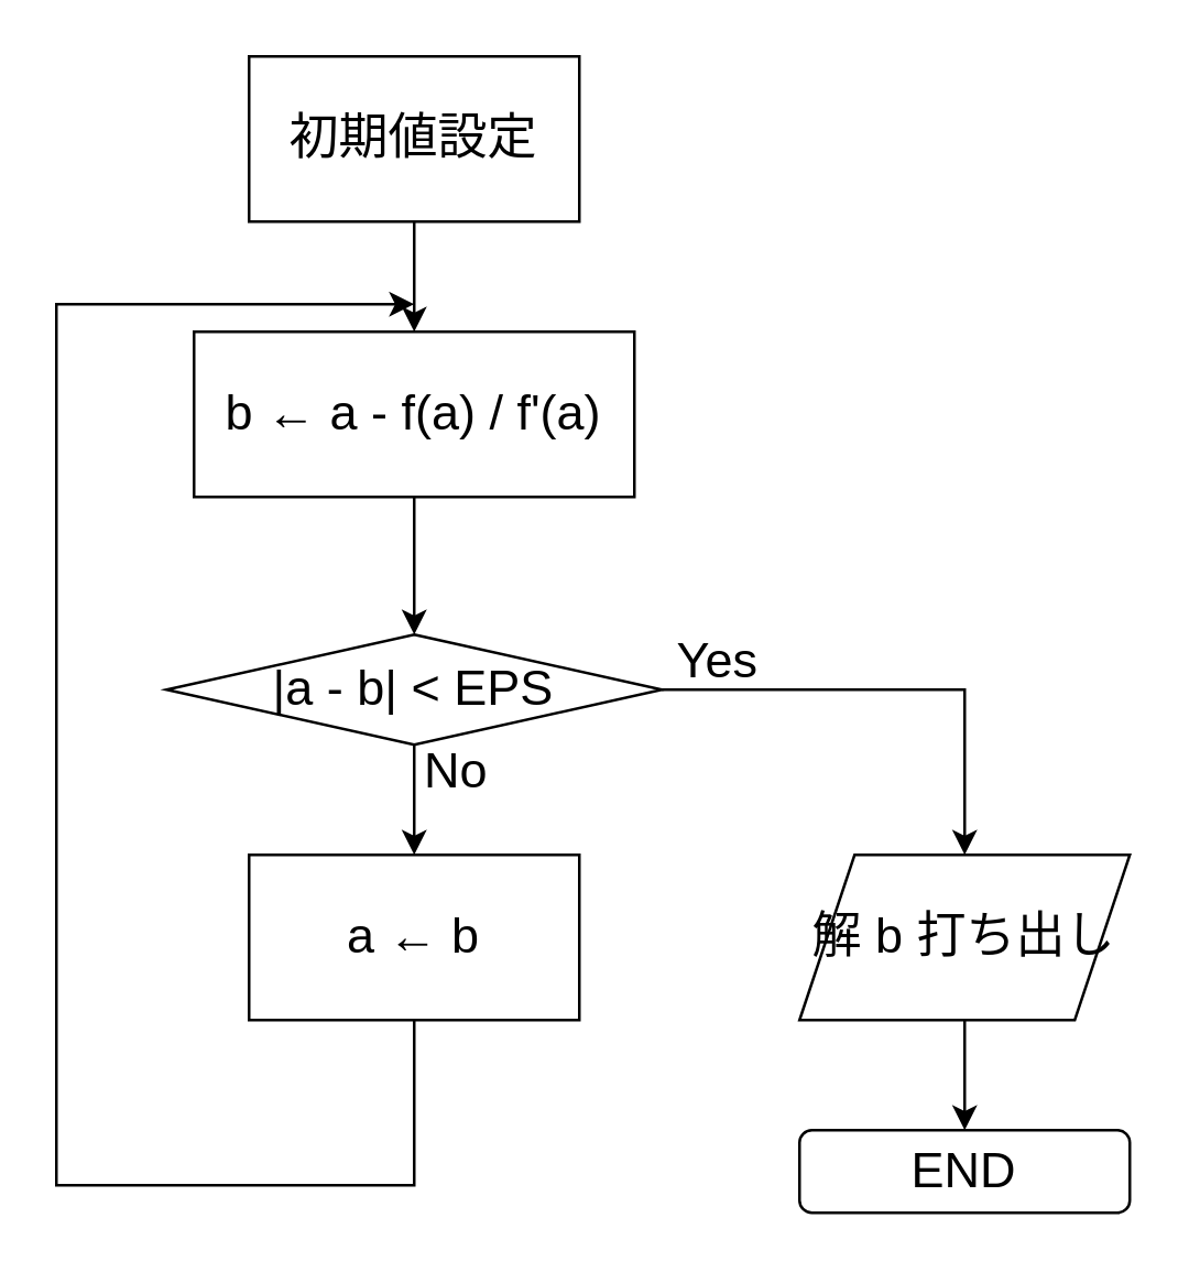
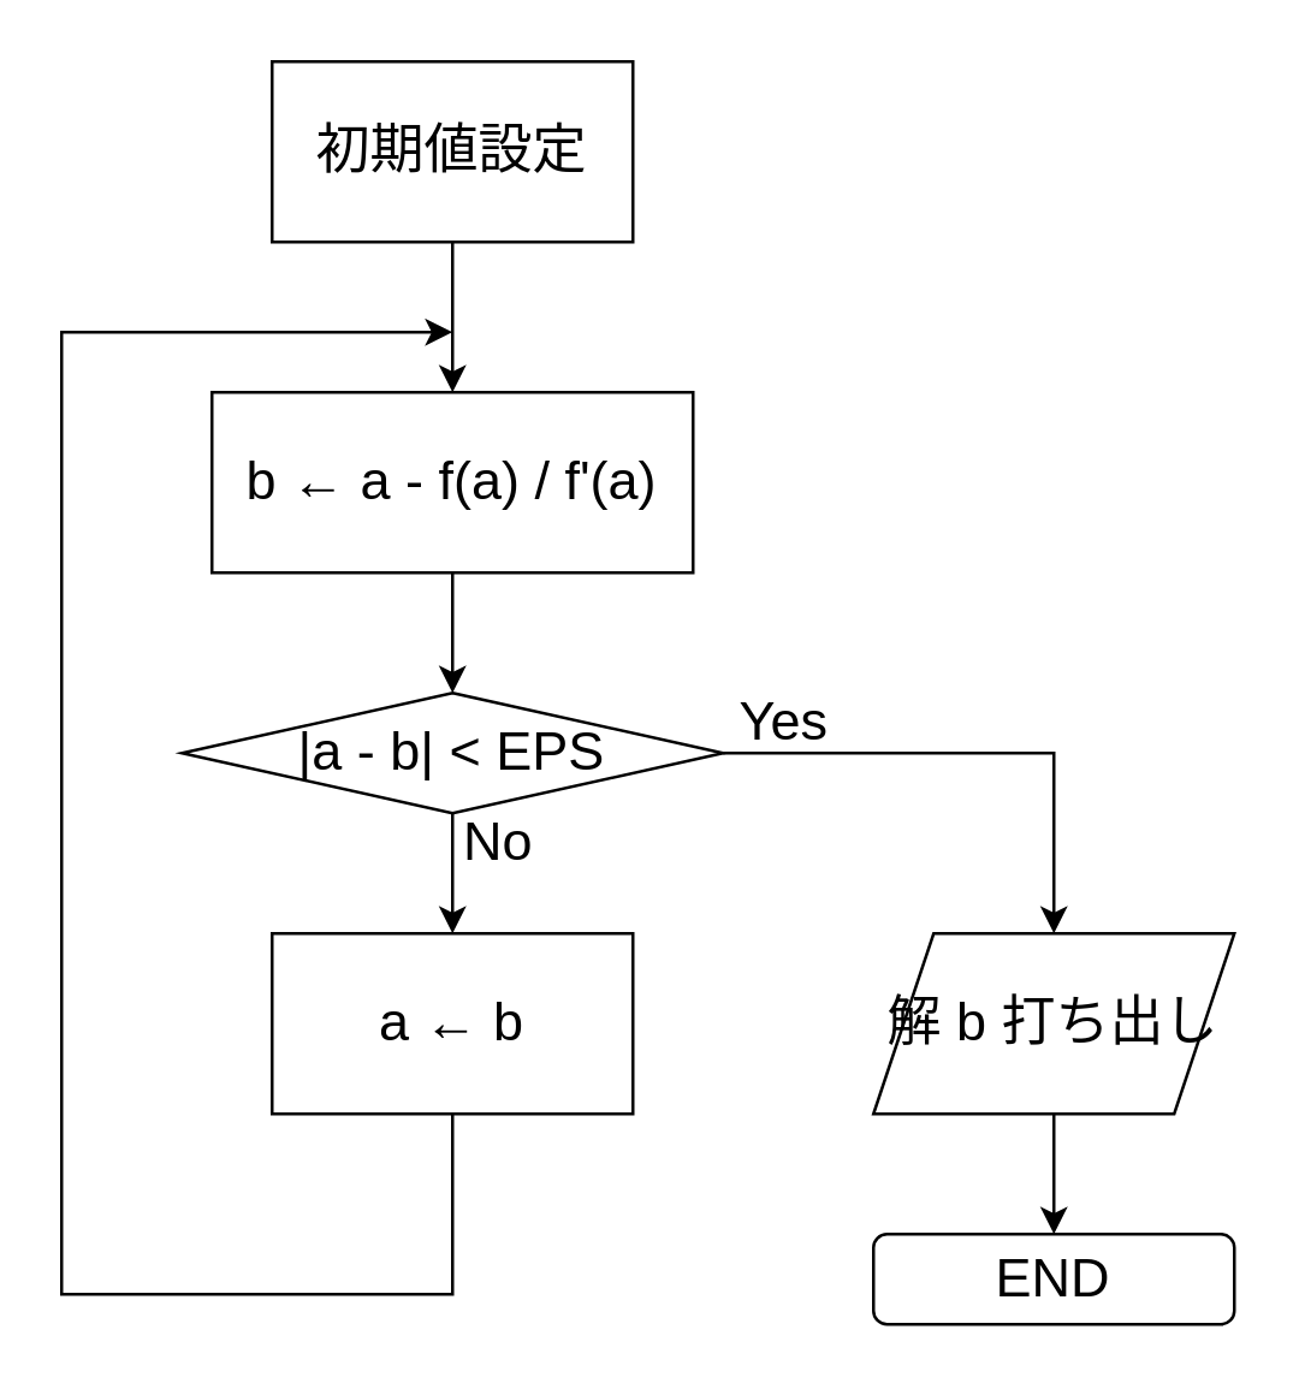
- <mxCell id="5" value="b ← a - f(a) / f'(a)" style="whiteSpace=wrap;html=1;rounded=0;fontSize=18;" vertex="1" parent="1"><mxGeometry x="70" y="120" width="160" height="60" as="geometry" /></mxCell>
+ <mxCell id="5" value="b ← a - f(a) / f'(a)" style="whiteSpace=wrap;html=1;rounded=0;fontSize=18;" vertex="1" parent="1"><mxGeometry x="70" y="130" width="160" height="60" as="geometry" /></mxCell>
